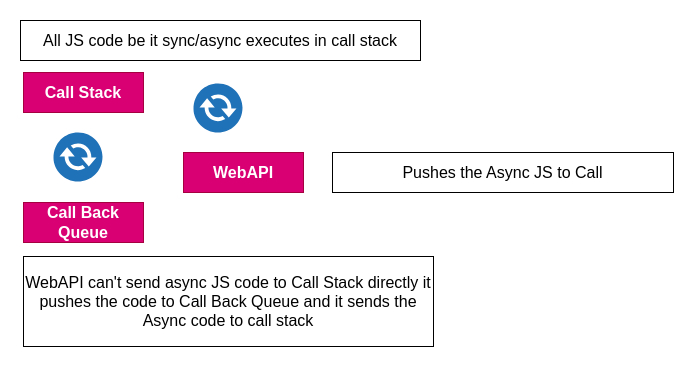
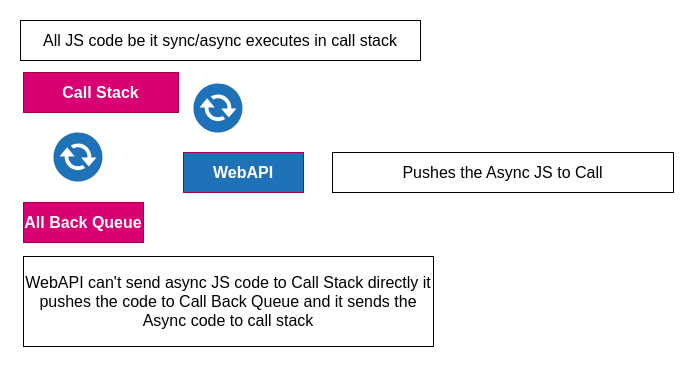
- <mxCell id="2" value="&lt;b&gt;&lt;font style=&quot;font-size: 16px&quot;&gt;Call Stack&lt;/font&gt;&lt;/b&gt;" style="rounded=0;whiteSpace=wrap;html=1;fillColor=#d80073;fontColor=#ffffff;strokeColor=#A50040;" vertex="1" parent="1"><mxGeometry x="23" y="72" width="120" height="40" as="geometry" /></mxCell>
+ <mxCell id="2" value="&lt;b&gt;&lt;font style=&quot;font-size: 16px&quot;&gt;Call Stack&lt;/font&gt;&lt;/b&gt;" style="rounded=0;whiteSpace=wrap;html=1;fillColor=#d80073;fontColor=#ffffff;strokeColor=#A50040;" vertex="1" parent="1"><mxGeometry x="23" y="72" width="155" height="40" as="geometry" /></mxCell>
- <mxCell id="3" value="&lt;b&gt;WebAPI&lt;/b&gt;" style="rounded=0;whiteSpace=wrap;html=1;fontSize=16;fillColor=#d80073;fontColor=#ffffff;strokeColor=#A50040;" vertex="1" parent="1"><mxGeometry x="183" y="152" width="120" height="40" as="geometry" /></mxCell>
+ <mxCell id="3" value="&lt;b&gt;WebAPI&lt;/b&gt;" style="rounded=0;whiteSpace=wrap;html=1;fontSize=16;fillColor=#2072b8;fontColor=#ffffff;strokeColor=#A50040;" vertex="1" parent="1"><mxGeometry x="183" y="152" width="120" height="40" as="geometry" /></mxCell>
- <mxCell id="4" value="&lt;b&gt;Call Back Queue&lt;/b&gt;" style="rounded=0;whiteSpace=wrap;html=1;fontSize=16;fillColor=#d80073;fontColor=#ffffff;strokeColor=#A50040;" vertex="1" parent="1"><mxGeometry x="23" y="202" width="120" height="40" as="geometry" /></mxCell>
+ <mxCell id="4" value="&lt;b&gt;All Back Queue&lt;/b&gt;" style="rounded=0;whiteSpace=wrap;html=1;fontSize=16;fillColor=#d80073;fontColor=#ffffff;strokeColor=#A50040;" vertex="1" parent="1"><mxGeometry x="23" y="202" width="120" height="40" as="geometry" /></mxCell>
